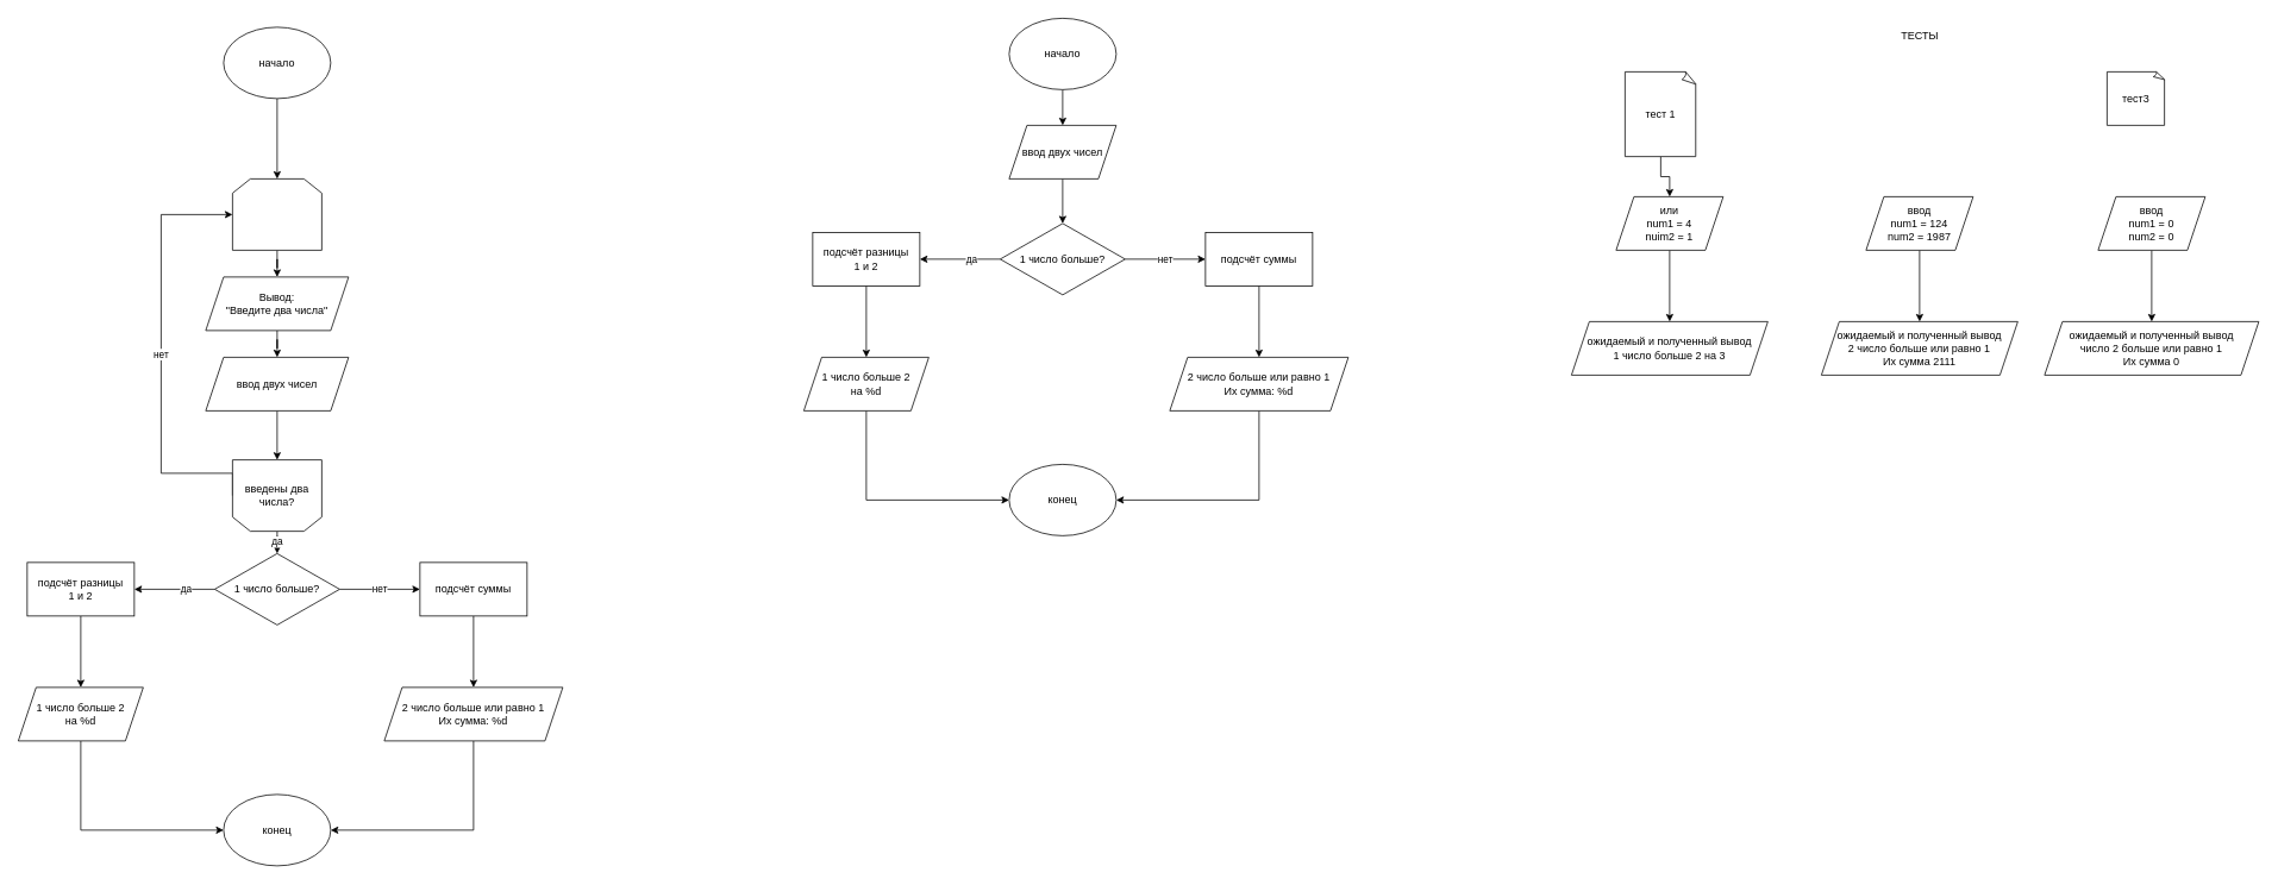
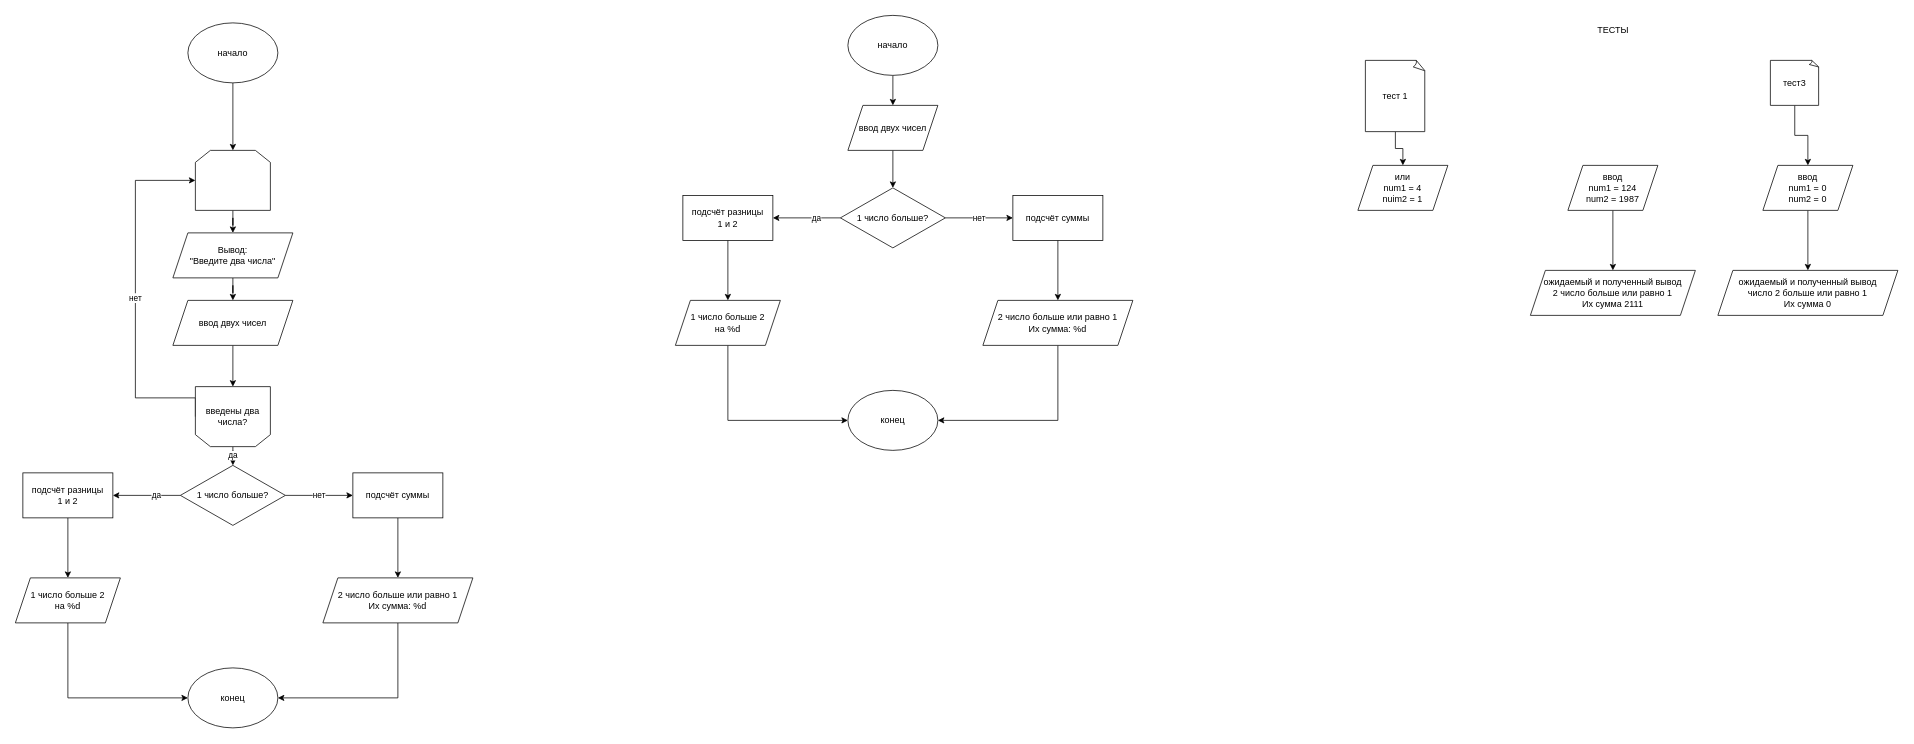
+ <mxCell id="28" value="" style="edgeStyle=orthogonalEdgeStyle;rounded=0;orthogonalLoop=1;jettySize=auto;html=1;" parent="1" source="29" target="31" edge="1"><mxGeometry relative="1" as="geometry" /></mxCell>
- <mxCell id="22" value="" style="edgeStyle=orthogonalEdgeStyle;rounded=0;orthogonalLoop=1;jettySize=auto;html=1;" parent="1" source="23" target="24" edge="1"><mxGeometry relative="1" as="geometry" /></mxCell>
- <mxCell id="24" value="ожидаемый и полученный вывод&lt;br&gt;1 число больше 2 на 3" style="shape=parallelogram;perimeter=parallelogramPerimeter;whiteSpace=wrap;html=1;fixedSize=1;" parent="1" vertex="1"><mxGeometry x="1760" y="360" width="220" height="60" as="geometry" /></mxCell>
